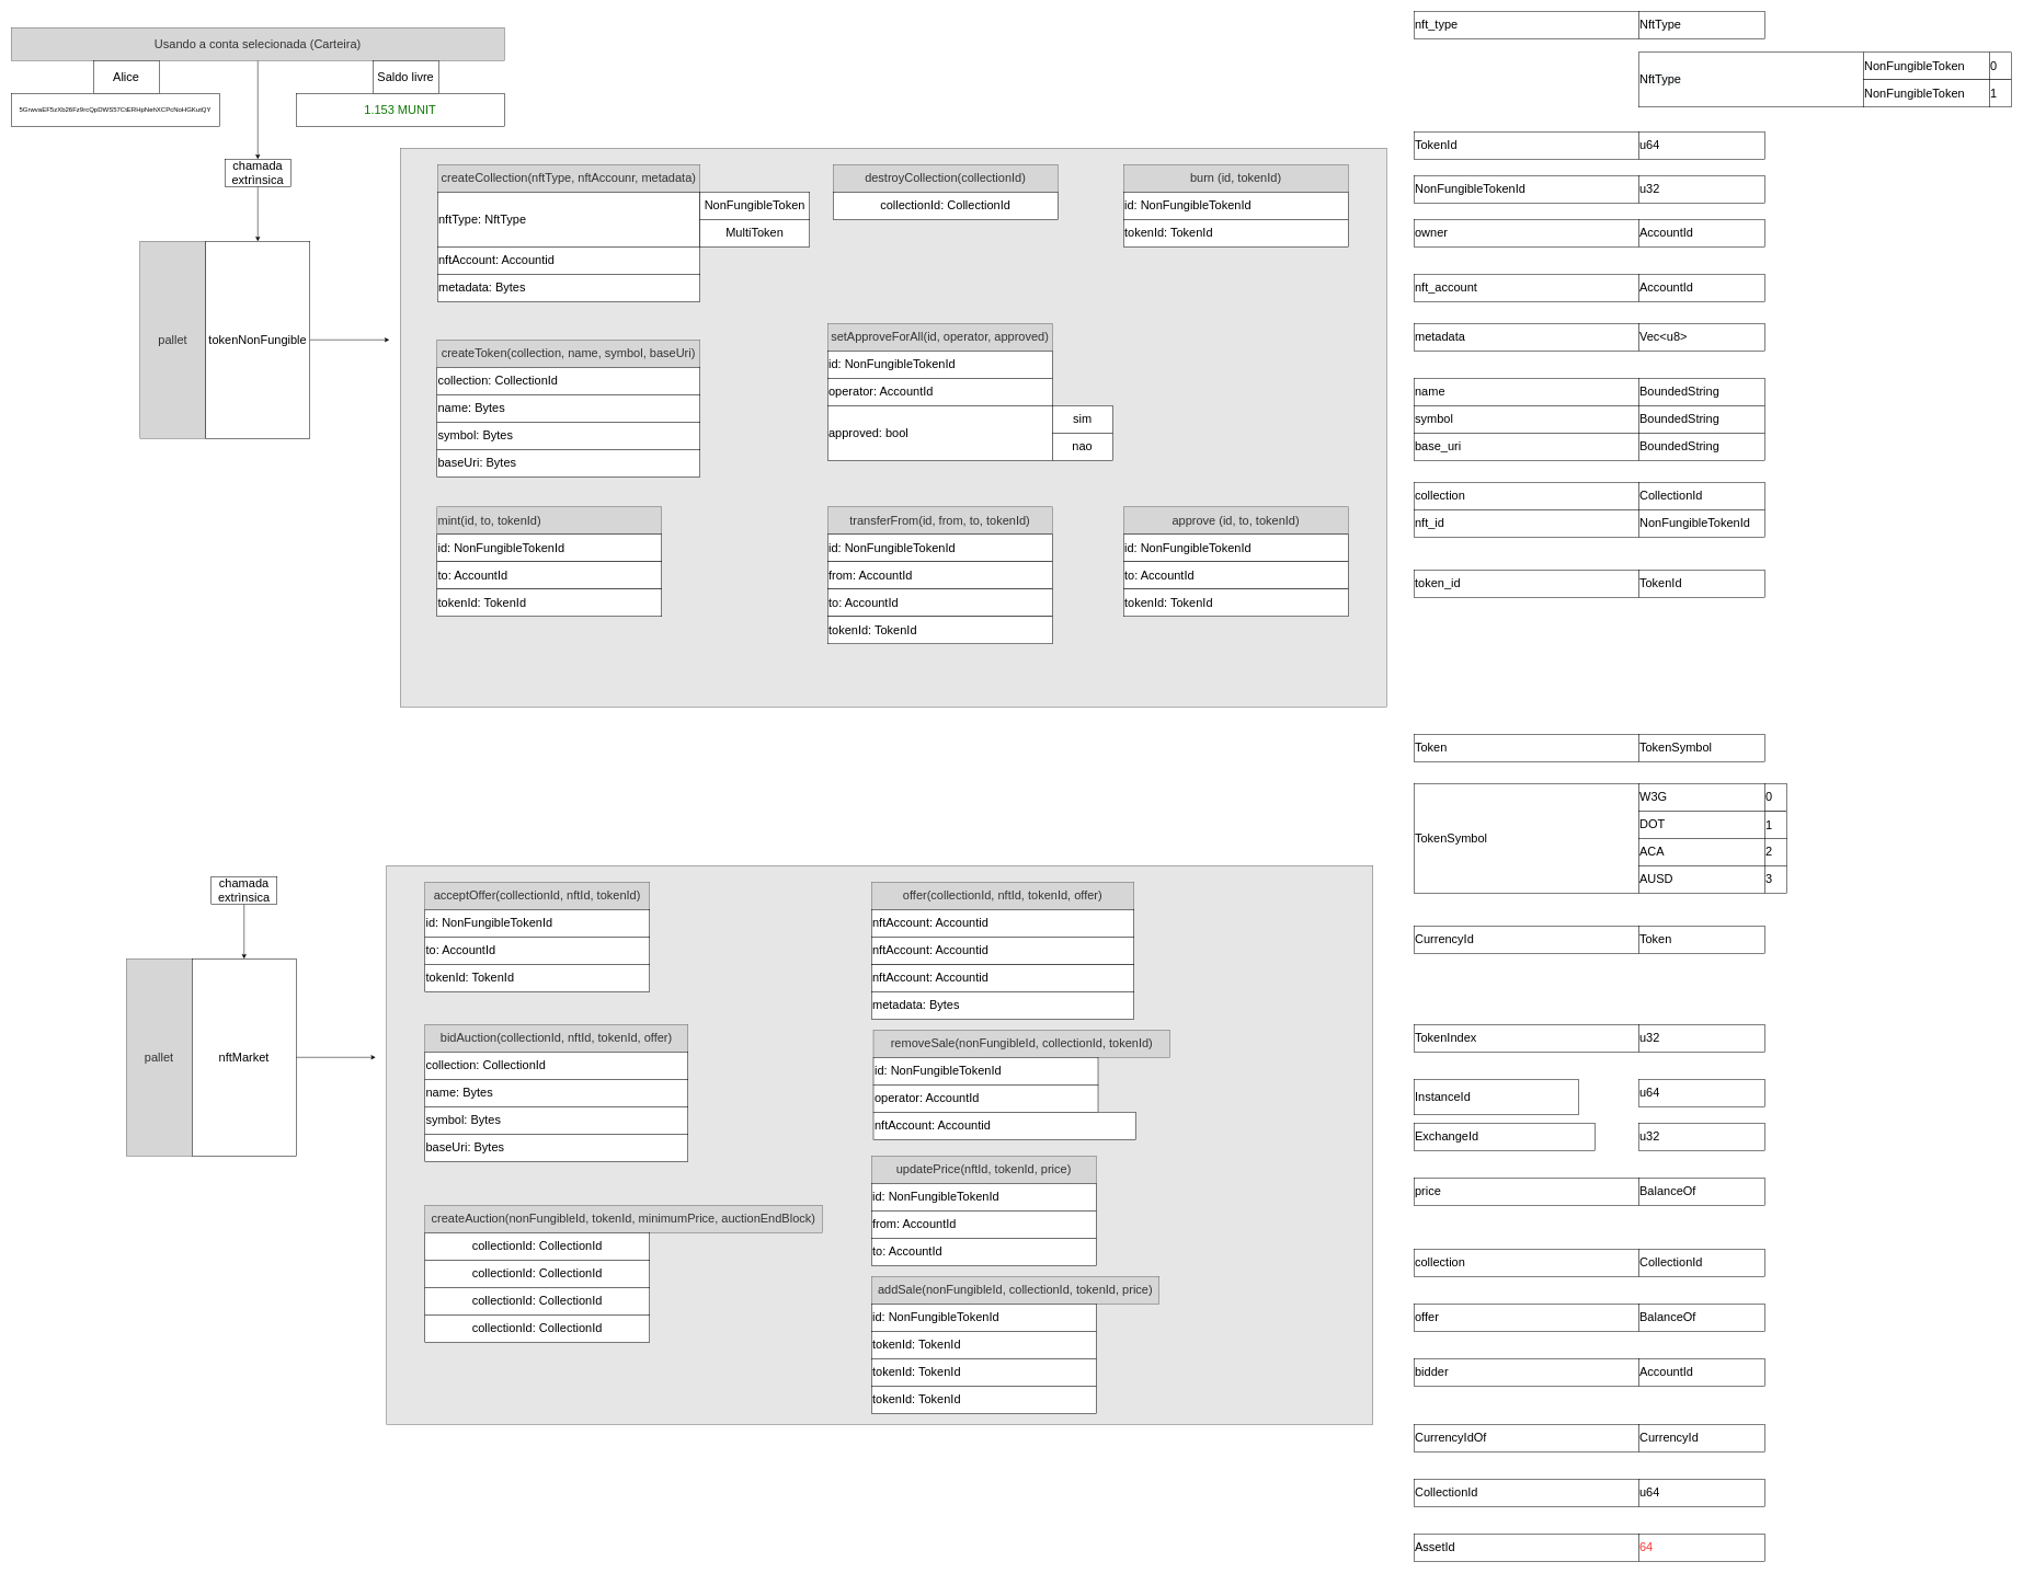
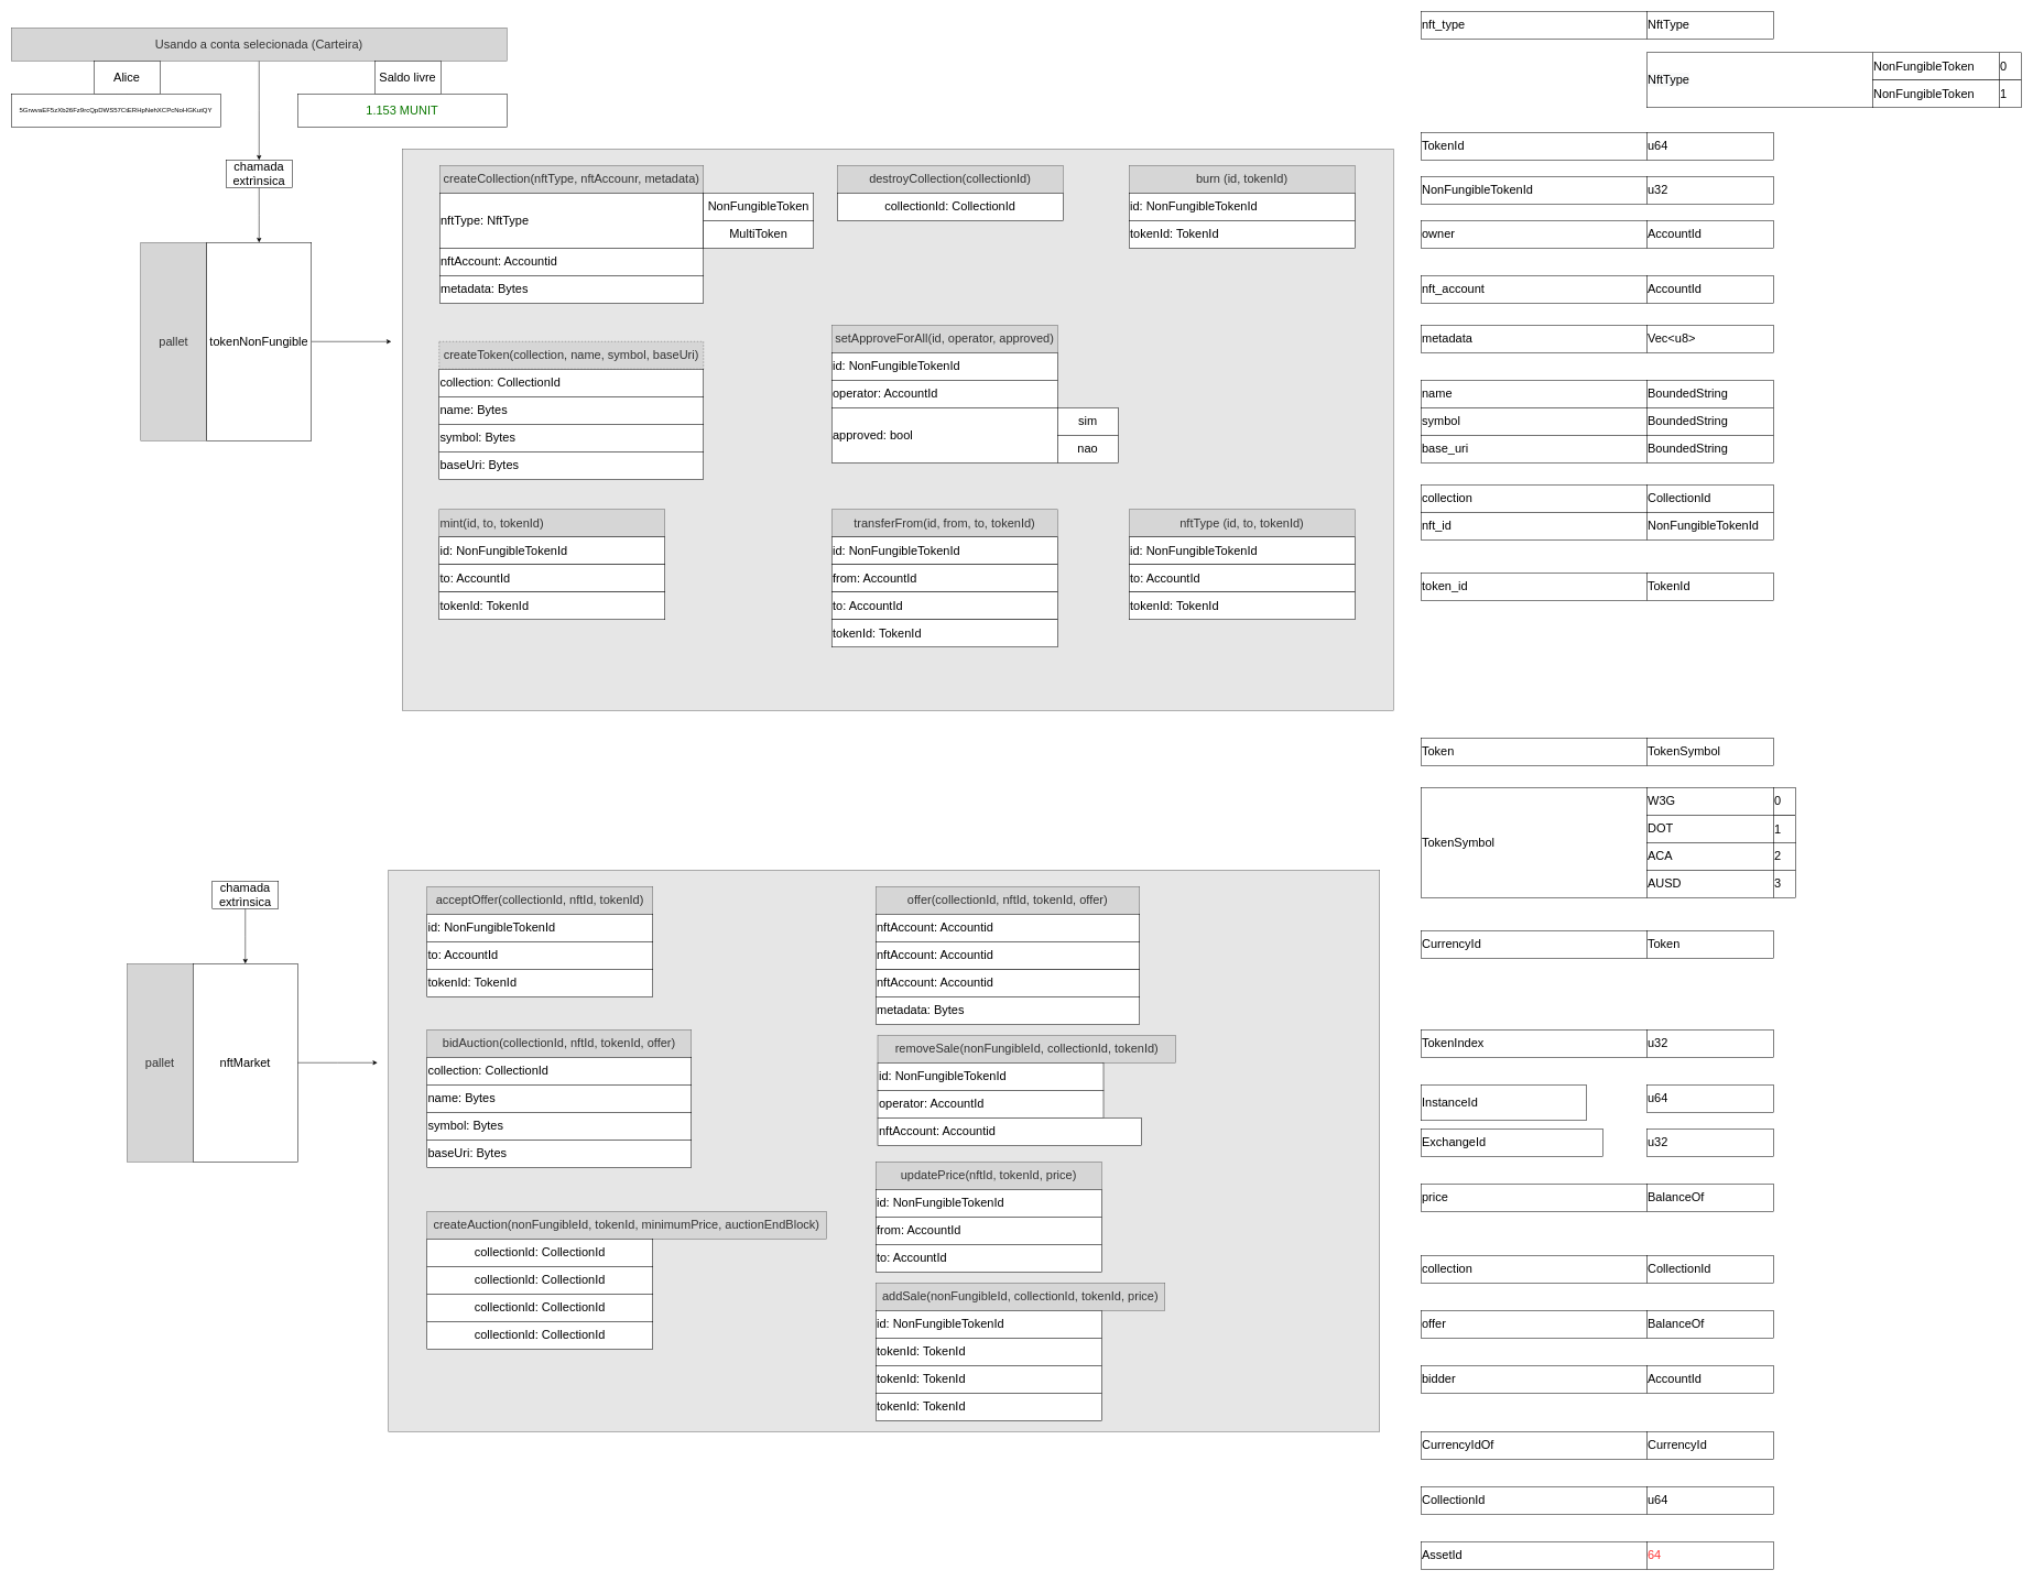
- <mxCell id="19" value="createToken(collection, name, symbol, baseUri)" style="rounded=0;whiteSpace=wrap;html=1;fontSize=22;fillColor=#D6D6D6;fontColor=#333333;strokeColor=#666666;" parent="1" vertex="1"><mxGeometry x="797" y="620" width="480" height="50" as="geometry" /></mxCell>
+ <mxCell id="19" value="createToken(collection, name, symbol, baseUri)" style="rounded=0;whiteSpace=wrap;html=1;fontSize=22;fillColor=#D6D6D6;fontColor=#333333;strokeColor=#666666;dashed=1;" parent="1" vertex="1"><mxGeometry x="797" y="620" width="480" height="50" as="geometry" /></mxCell>
- <mxCell id="17" value="approve (id, to, tokenId)" style="rounded=0;whiteSpace=wrap;html=1;fontSize=22;fillColor=#D6D6D6;fontColor=#333333;strokeColor=#666666;" parent="1" vertex="1"><mxGeometry x="2050" y="925" width="410" height="50" as="geometry" /></mxCell>
+ <mxCell id="17" value="nftType (id, to, tokenId)" style="rounded=0;whiteSpace=wrap;html=1;fontSize=22;fillColor=#D6D6D6;fontColor=#333333;strokeColor=#666666;" parent="1" vertex="1"><mxGeometry x="2050" y="925" width="410" height="50" as="geometry" /></mxCell>
